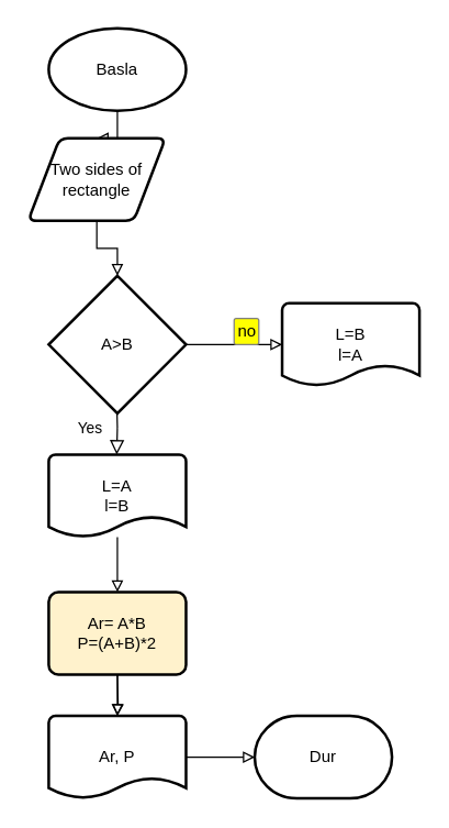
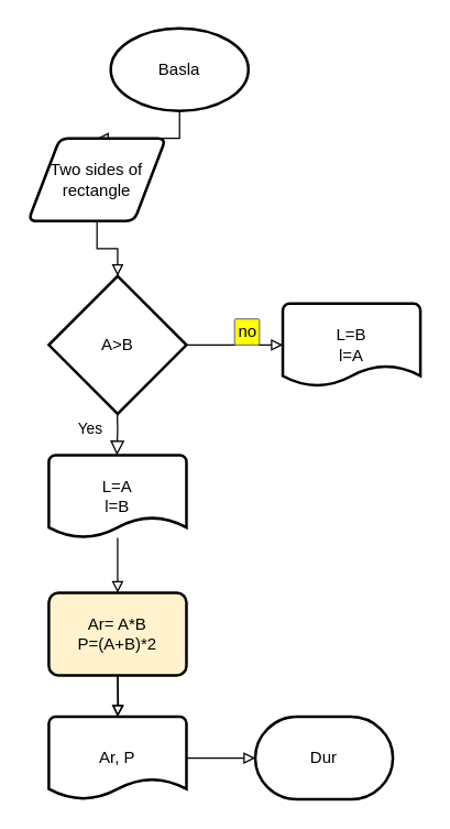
- <mxCell id="4" value="Basla" style="strokeWidth=2;html=1;shape=mxgraph.flowchart.start_1;whiteSpace=wrap;" parent="1" vertex="1"><mxGeometry x="35" y="20" width="100" height="60" as="geometry" /></mxCell>
+ <mxCell id="4" value="Basla" style="strokeWidth=2;html=1;shape=mxgraph.flowchart.start_1;whiteSpace=wrap;" parent="1" vertex="1"><mxGeometry x="80" y="20" width="100" height="60" as="geometry" /></mxCell>
